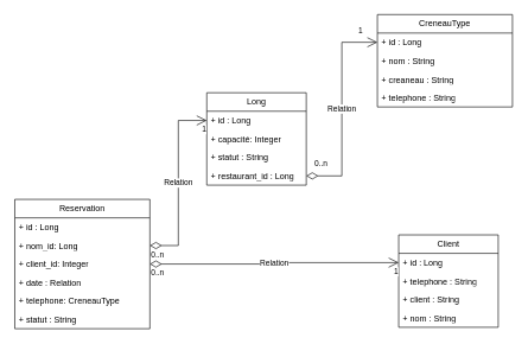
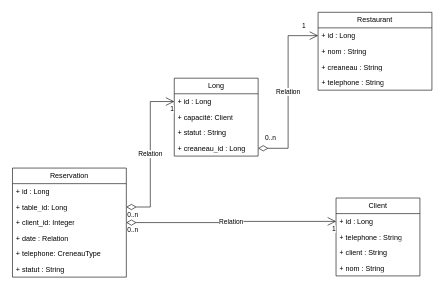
- <mxCell id="7" value="CreneauType" style="swimlane;fontStyle=0;childLayout=stackLayout;horizontal=1;startSize=26;fillColor=none;horizontalStack=0;resizeParent=1;resizeParentMax=0;resizeLast=0;collapsible=1;marginBottom=0;whiteSpace=wrap;html=1;labelBackgroundColor=none;" parent="1" vertex="1"><mxGeometry x="530" y="20" width="190" height="130" as="geometry"><mxRectangle x="330" y="10" width="100" height="30" as="alternateBounds" /></mxGeometry></mxCell>
+ <mxCell id="7" value="Restaurant" style="swimlane;fontStyle=0;childLayout=stackLayout;horizontal=1;startSize=26;fillColor=none;horizontalStack=0;resizeParent=1;resizeParentMax=0;resizeLast=0;collapsible=1;marginBottom=0;whiteSpace=wrap;html=1;labelBackgroundColor=none;" parent="1" vertex="1"><mxGeometry x="530" y="20" width="190" height="130" as="geometry"><mxRectangle x="330" y="10" width="100" height="30" as="alternateBounds" /></mxGeometry></mxCell>
- <mxCell id="4" value="+ capacité: Integer" style="text;strokeColor=none;fillColor=none;align=left;verticalAlign=top;spacingLeft=4;spacingRight=4;overflow=hidden;rotatable=0;points=[[0,0.5],[1,0.5]];portConstraint=eastwest;whiteSpace=wrap;html=1;labelBackgroundColor=none;" vertex="1" parent="2"><mxGeometry y="52" width="140" height="26" as="geometry" /></mxCell>
+ <mxCell id="4" value="+ capacité: Client" style="text;strokeColor=none;fillColor=none;align=left;verticalAlign=top;spacingLeft=4;spacingRight=4;overflow=hidden;rotatable=0;points=[[0,0.5],[1,0.5]];portConstraint=eastwest;whiteSpace=wrap;html=1;labelBackgroundColor=none;" vertex="1" parent="2"><mxGeometry y="52" width="140" height="26" as="geometry" /></mxCell>
- <mxCell id="6" value="+ restaurant_id : Long" style="text;strokeColor=none;fillColor=none;align=left;verticalAlign=top;spacingLeft=4;spacingRight=4;overflow=hidden;rotatable=0;points=[[0,0.5],[1,0.5]];portConstraint=eastwest;whiteSpace=wrap;html=1;labelBackgroundColor=none;" vertex="1" parent="2"><mxGeometry y="104" width="140" height="26" as="geometry" /></mxCell>
+ <mxCell id="6" value="+ creaneau_id : Long" style="text;strokeColor=none;fillColor=none;align=left;verticalAlign=top;spacingLeft=4;spacingRight=4;overflow=hidden;rotatable=0;points=[[0,0.5],[1,0.5]];portConstraint=eastwest;whiteSpace=wrap;html=1;labelBackgroundColor=none;" vertex="1" parent="2"><mxGeometry y="104" width="140" height="26" as="geometry" /></mxCell>
- <mxCell id="19" value="+ nom_id: Long" style="text;strokeColor=none;fillColor=none;align=left;verticalAlign=top;spacingLeft=4;spacingRight=4;overflow=hidden;rotatable=0;points=[[0,0.5],[1,0.5]];portConstraint=eastwest;whiteSpace=wrap;html=1;labelBackgroundColor=none;" vertex="1" parent="17"><mxGeometry y="52" width="190" height="26" as="geometry" /></mxCell>
+ <mxCell id="19" value="+ table_id: Long" style="text;strokeColor=none;fillColor=none;align=left;verticalAlign=top;spacingLeft=4;spacingRight=4;overflow=hidden;rotatable=0;points=[[0,0.5],[1,0.5]];portConstraint=eastwest;whiteSpace=wrap;html=1;labelBackgroundColor=none;" vertex="1" parent="17"><mxGeometry y="52" width="190" height="26" as="geometry" /></mxCell>
